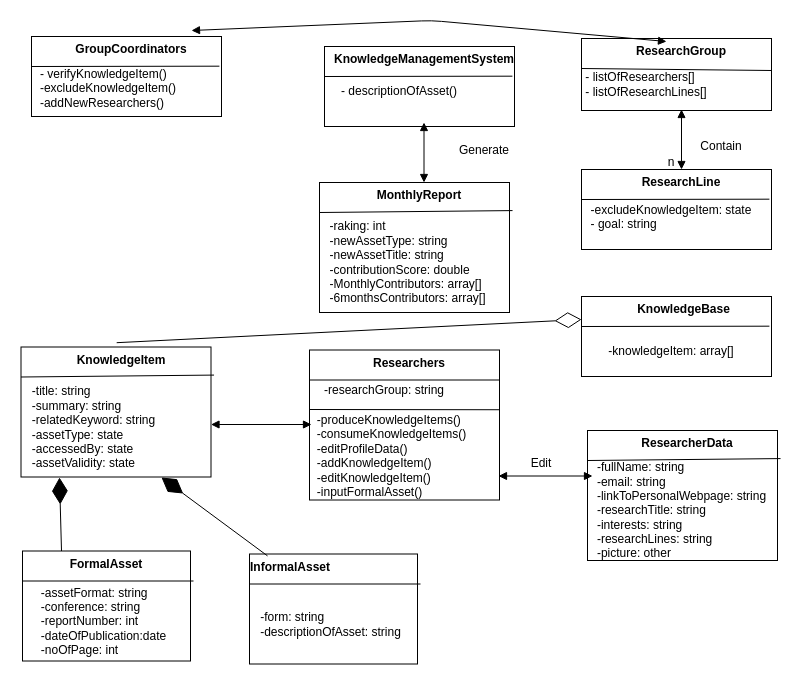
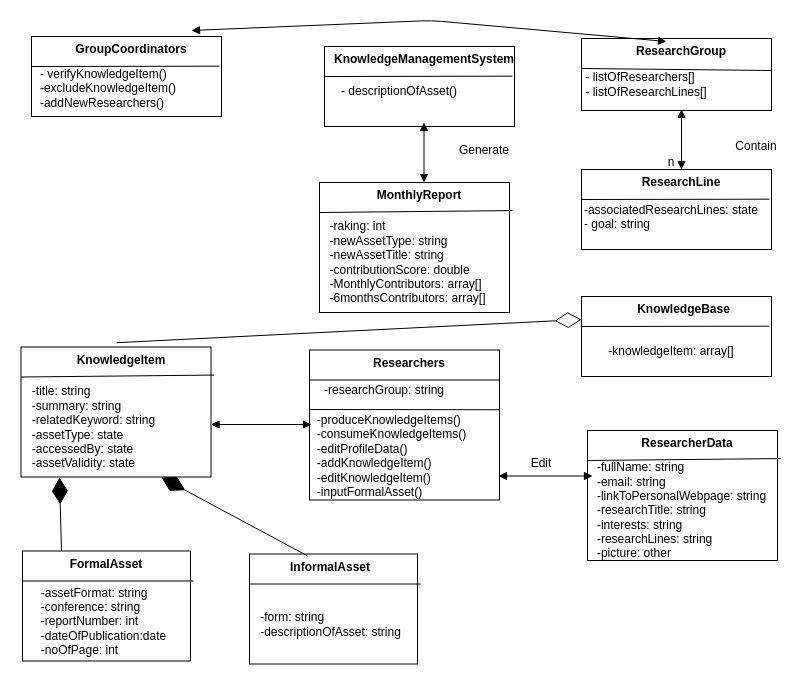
- <mxCell id="58" value="Contain" style="text;html=1;strokeColor=none;fillColor=none;align=center;verticalAlign=middle;whiteSpace=wrap;rounded=0;" vertex="1" parent="1"><mxGeometry x="701" y="136" width="40" height="20" as="geometry" /></mxCell>
+ <mxCell id="58" value="Contain" style="text;html=1;strokeColor=none;fillColor=none;align=center;verticalAlign=middle;whiteSpace=wrap;rounded=0;" vertex="1" parent="1"><mxGeometry x="736" y="136" width="40" height="20" as="geometry" /></mxCell>
- <mxCell id="23" value="&lt;div style=&quot;text-align: left&quot;&gt;&lt;span&gt;-excludeKnowledgeItem: state&lt;/span&gt;&lt;/div&gt;&lt;div style=&quot;text-align: left&quot;&gt;&lt;span&gt;- goal: string&lt;/span&gt;&lt;/div&gt;&lt;div style=&quot;text-align: left&quot;&gt;&lt;br&gt;&lt;/div&gt;" style="text;html=1;strokeColor=none;fillColor=none;align=center;verticalAlign=middle;whiteSpace=wrap;rounded=0;" vertex="1" parent="1"><mxGeometry x="581" y="209" width="180" height="30" as="geometry" /></mxCell>
+ <mxCell id="23" value="&lt;div style=&quot;text-align: left&quot;&gt;&lt;span&gt;-associatedResearchLines: state&lt;/span&gt;&lt;/div&gt;&lt;div style=&quot;text-align: left&quot;&gt;&lt;span&gt;- goal: string&lt;/span&gt;&lt;/div&gt;&lt;div style=&quot;text-align: left&quot;&gt;&lt;br&gt;&lt;/div&gt;" style="text;html=1;strokeColor=none;fillColor=none;align=center;verticalAlign=middle;whiteSpace=wrap;rounded=0;" vertex="1" parent="1"><mxGeometry x="581" y="209" width="180" height="30" as="geometry" /></mxCell>
- <mxCell id="34" value="&lt;b&gt;InformalAsset&lt;/b&gt;" style="text;html=1;strokeColor=none;fillColor=none;align=center;verticalAlign=middle;whiteSpace=wrap;rounded=0;" vertex="1" parent="1"><mxGeometry x="260" y="556.5" width="60" height="20" as="geometry" /></mxCell>
+ <mxCell id="34" value="&lt;b&gt;InformalAsset&lt;/b&gt;" style="text;html=1;strokeColor=none;fillColor=none;align=center;verticalAlign=middle;whiteSpace=wrap;rounded=0;" vertex="1" parent="1"><mxGeometry x="300" y="556.5" width="60" height="20" as="geometry" /></mxCell>
